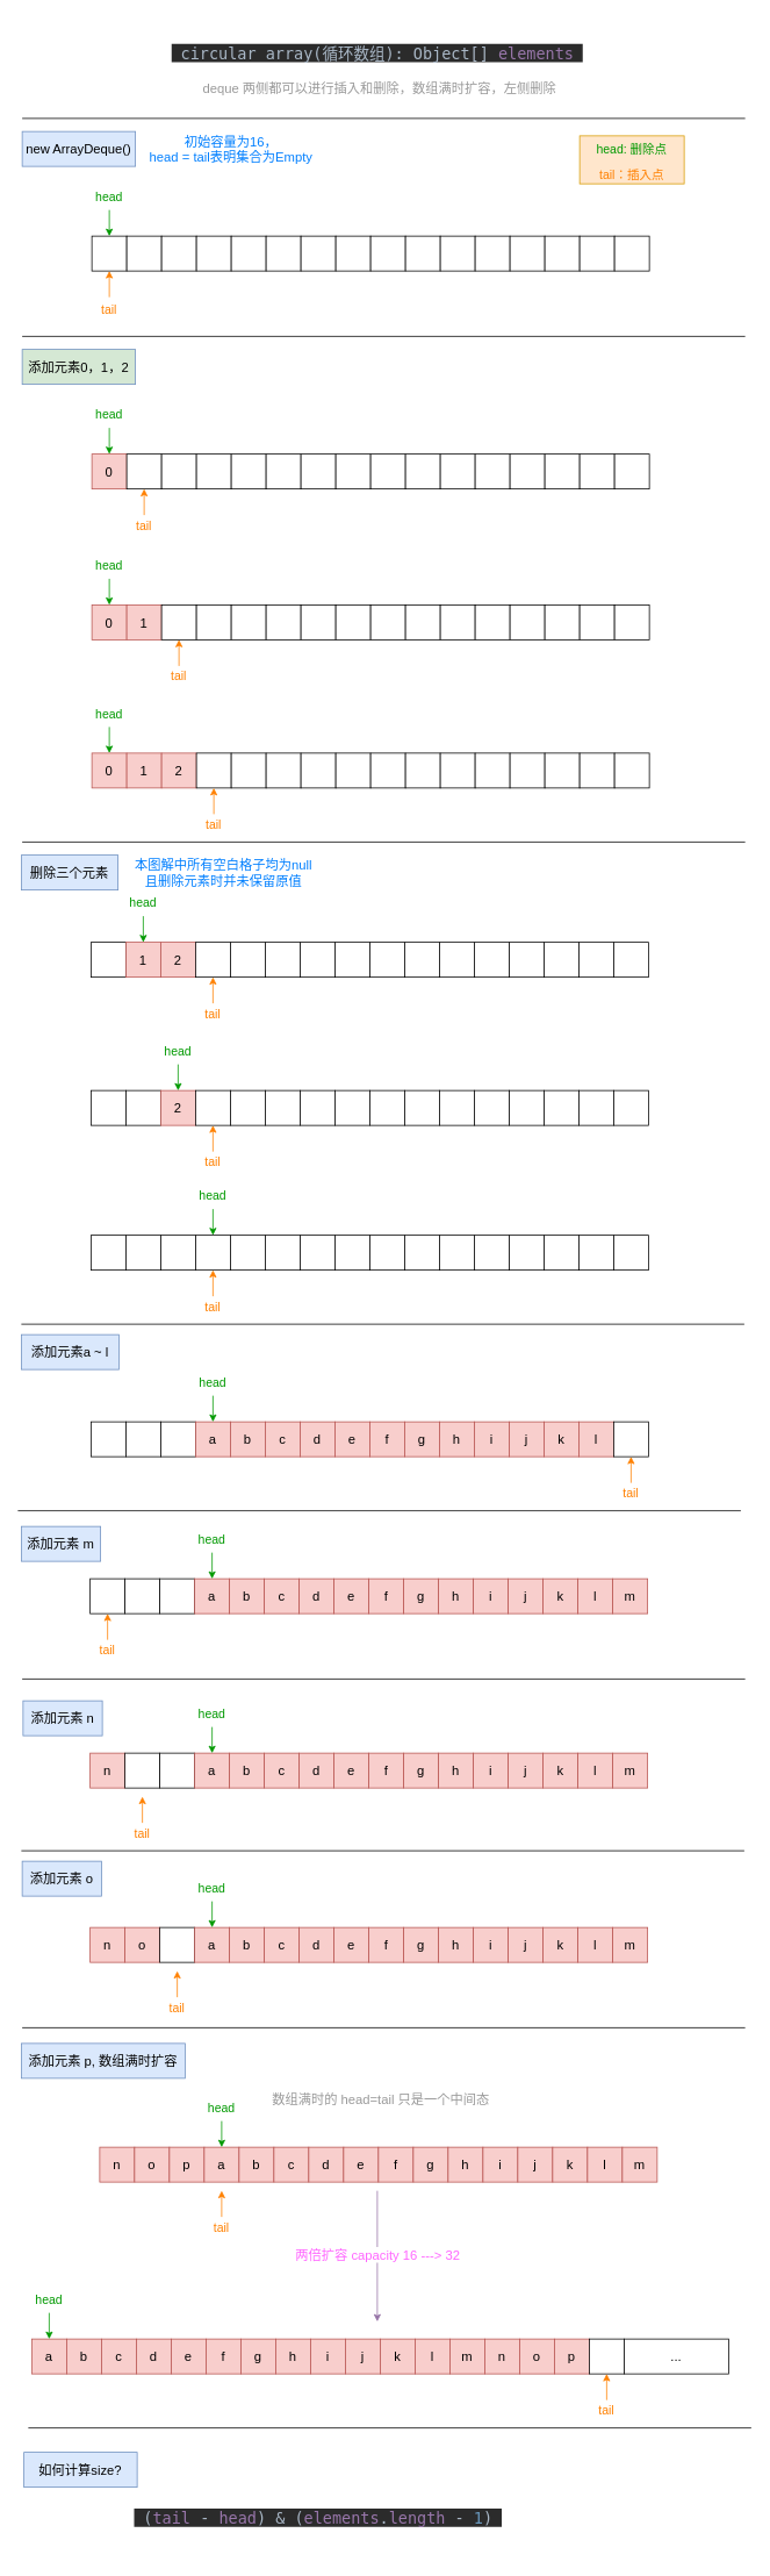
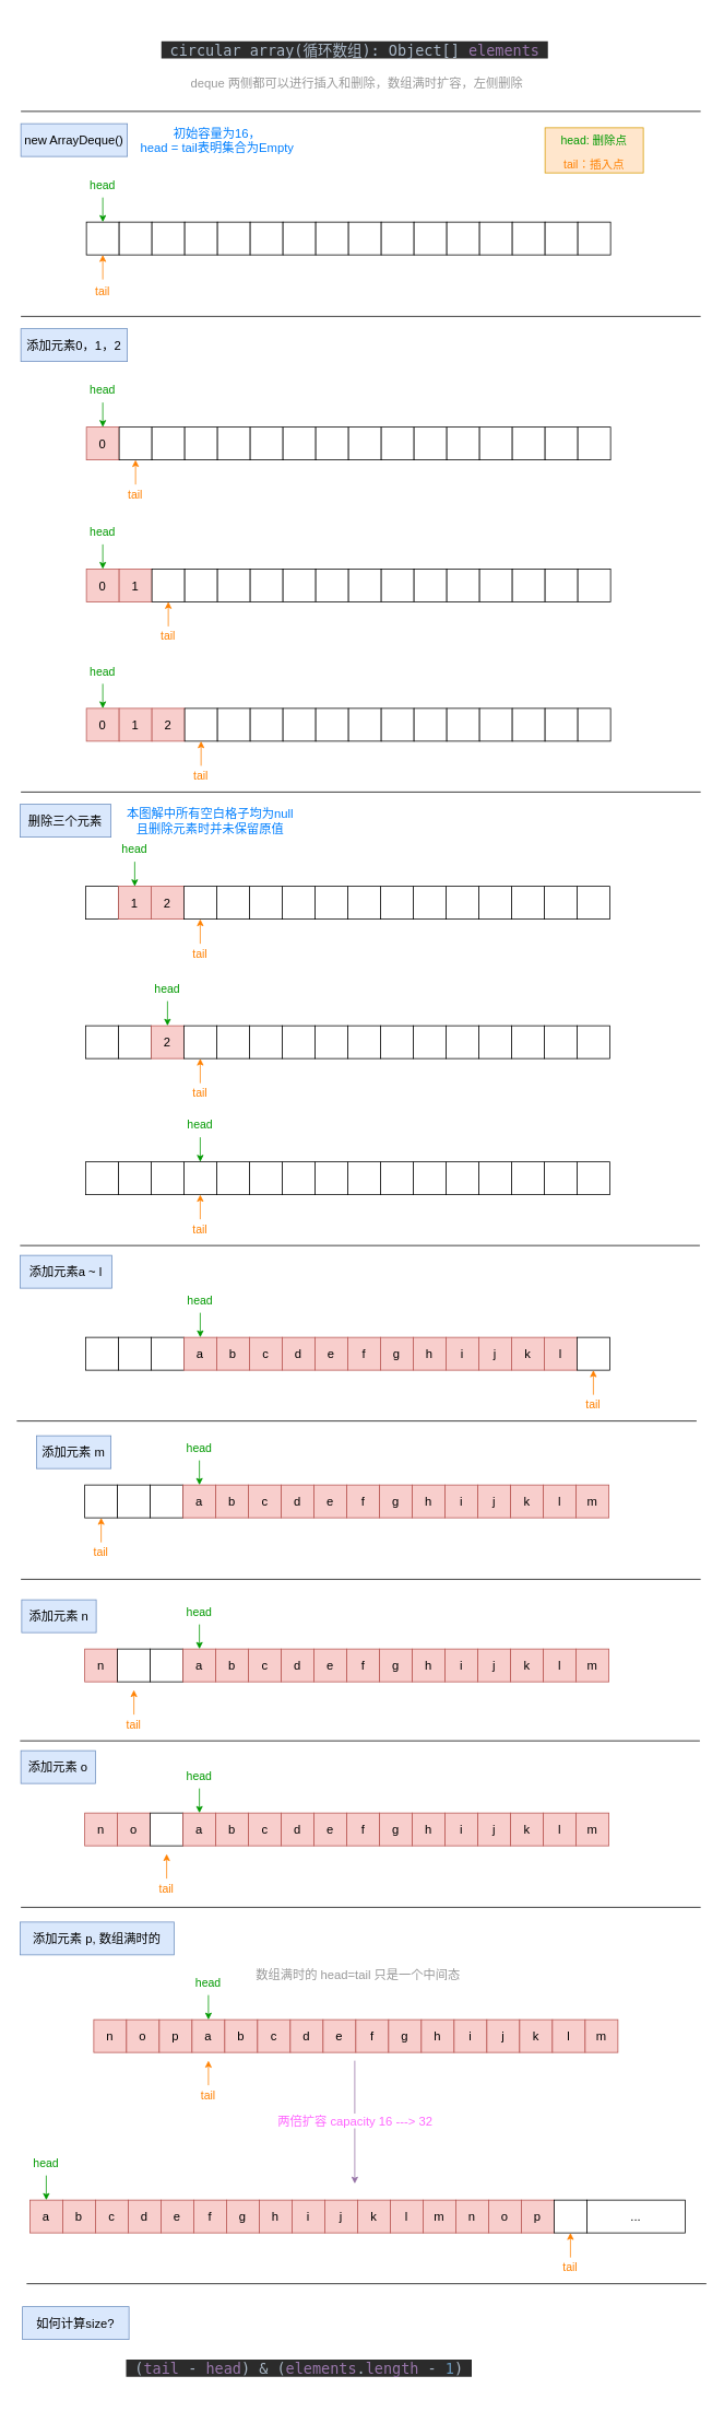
- <mxCell id="31" value="添加元素0，1，2" style="rounded=0;whiteSpace=wrap;html=1;fontSize=15;fillColor=#d5e8d4;strokeColor=#6c8ebf;" parent="1" vertex="1"><mxGeometry x="25" y="400" width="130" height="40" as="geometry" /></mxCell>
+ <mxCell id="31" value="添加元素0，1，2" style="rounded=0;whiteSpace=wrap;html=1;fontSize=15;fillColor=#dae8fc;strokeColor=#6c8ebf;" parent="1" vertex="1"><mxGeometry x="25" y="400" width="130" height="40" as="geometry" /></mxCell>
- <mxCell id="287" value="添加元素 m" style="rounded=0;whiteSpace=wrap;html=1;fontSize=15;fillColor=#dae8fc;strokeColor=#6c8ebf;" parent="1" vertex="1"><mxGeometry x="24" y="1750" width="91" height="40" as="geometry" /></mxCell>
+ <mxCell id="287" value="添加元素 m" style="rounded=0;whiteSpace=wrap;html=1;fontSize=15;fillColor=#dae8fc;strokeColor=#6c8ebf;" parent="1" vertex="1"><mxGeometry x="44" y="1750" width="91" height="40" as="geometry" /></mxCell>
- <mxCell id="280" value="添加元素 p, 数组满时扩容" style="rounded=0;whiteSpace=wrap;html=1;fontSize=15;fillColor=#dae8fc;strokeColor=#6c8ebf;" parent="1" vertex="1"><mxGeometry x="24" y="2343" width="188" height="40" as="geometry" /></mxCell>
+ <mxCell id="280" value="添加元素 p, 数组满时的" style="rounded=0;whiteSpace=wrap;html=1;fontSize=15;fillColor=#dae8fc;strokeColor=#6c8ebf;" parent="1" vertex="1"><mxGeometry x="24" y="2343" width="188" height="40" as="geometry" /></mxCell>
